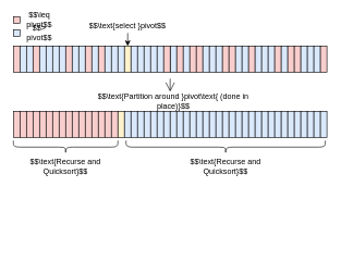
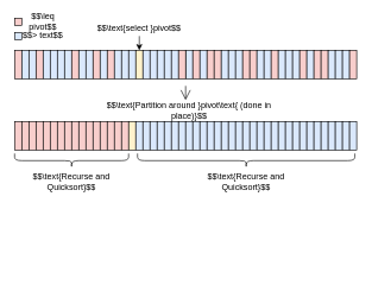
- <mxCell id="101" value="$$&amp;gt; pivot$$" style="text;html=1;strokeColor=none;fillColor=none;align=center;verticalAlign=middle;whiteSpace=wrap;rounded=0;" vertex="1" parent="1"><mxGeometry x="30" y="40" width="60" height="20" as="geometry" /></mxCell>
+ <mxCell id="101" value="$$&amp;gt; text$$" style="text;html=1;strokeColor=none;fillColor=none;align=center;verticalAlign=middle;whiteSpace=wrap;rounded=0;" vertex="1" parent="1"><mxGeometry x="30" y="40" width="60" height="20" as="geometry" /></mxCell>
